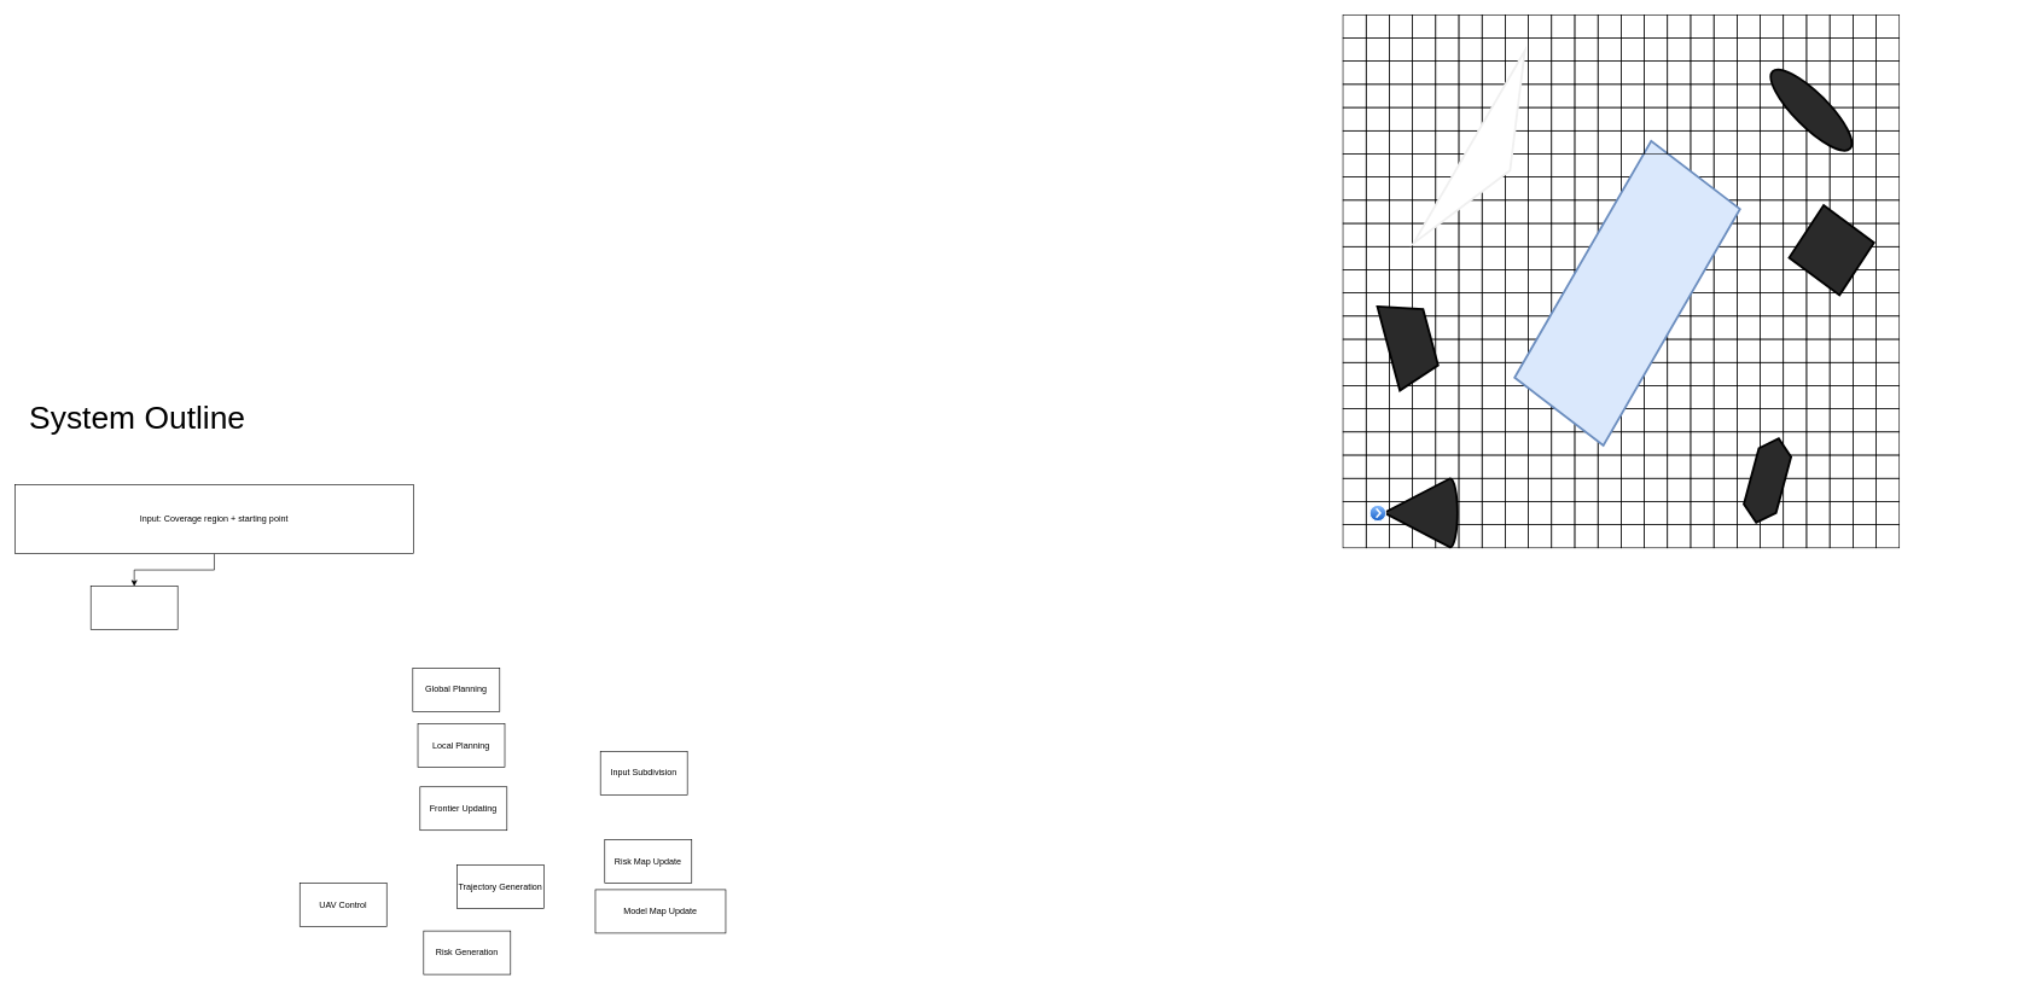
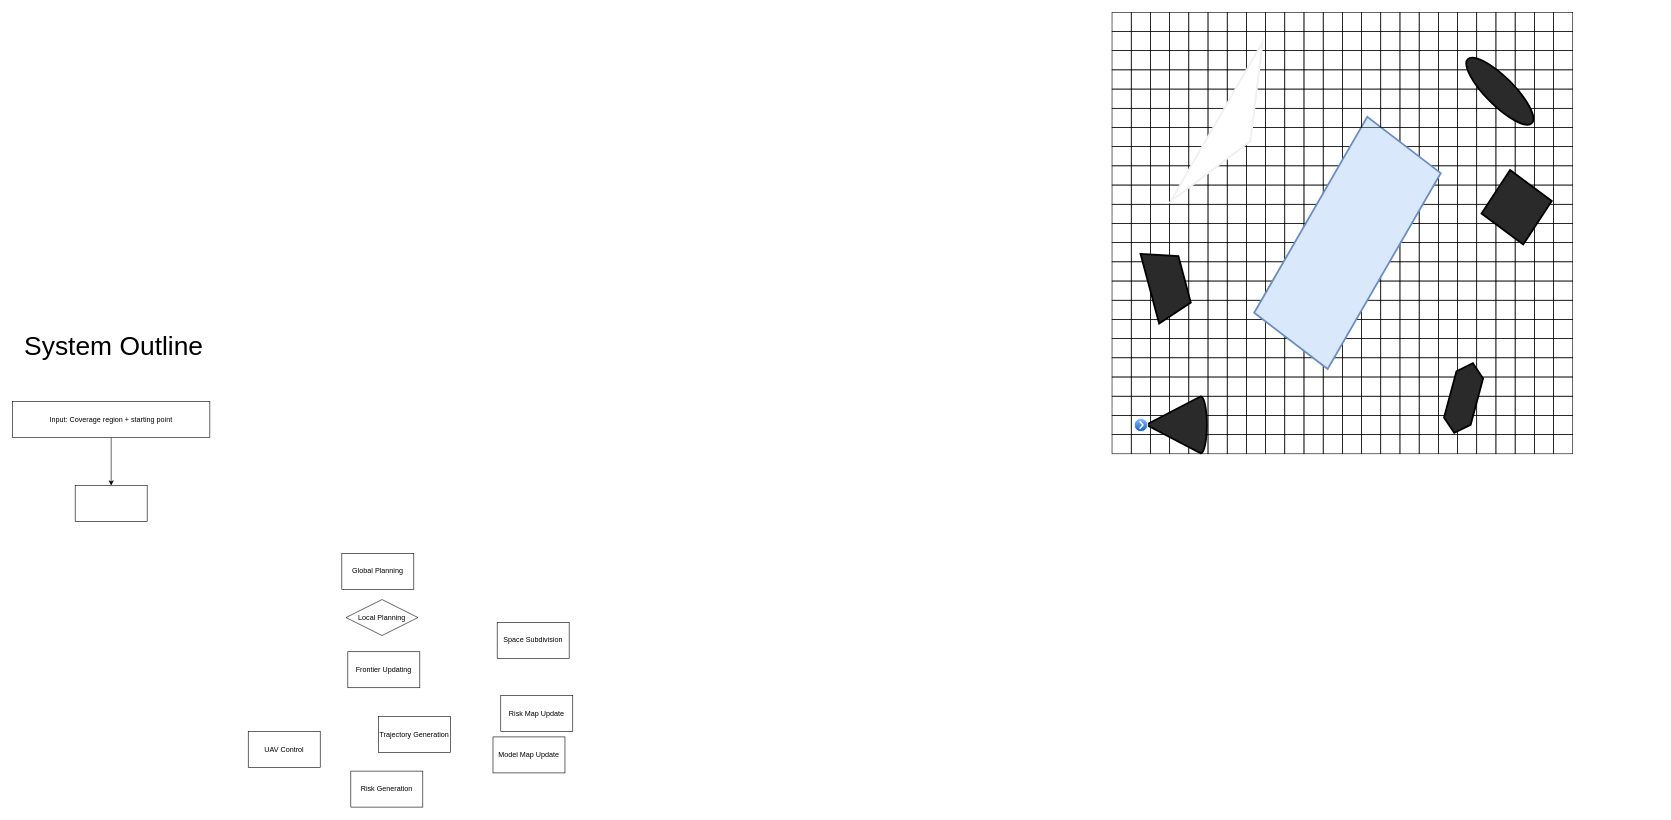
- <mxCell id="4" value="Input: Coverage region + starting point" style="rounded=0;whiteSpace=wrap;html=1;" parent="1" vertex="1"><mxGeometry x="20" y="669" width="550" height="95" as="geometry" /></mxCell>
+ <mxCell id="4" value="Input: Coverage region + starting point" style="rounded=0;whiteSpace=wrap;html=1;" parent="1" vertex="1"><mxGeometry x="20" y="669" width="329" height="60" as="geometry" /></mxCell>
- <mxCell id="8" value="Local Planning" style="whiteSpace=wrap;html=1;rounded=0;" parent="1" vertex="1"><mxGeometry x="576" y="999" width="120" height="60" as="geometry" /></mxCell>
+ <mxCell id="8" value="Local Planning" style="rhombus;whiteSpace=wrap;html=1;" parent="1" vertex="1"><mxGeometry x="576" y="999" width="120" height="60" as="geometry" /></mxCell>
- <mxCell id="10" value="&lt;span style=&quot;font-weight: 400&quot;&gt;Input Subdivision&lt;/span&gt;" style="whiteSpace=wrap;html=1;rounded=0;fontStyle=1" parent="1" vertex="1"><mxGeometry x="828" y="1037" width="120" height="60" as="geometry" /></mxCell>
+ <mxCell id="10" value="&lt;span style=&quot;font-weight: 400&quot;&gt;Space Subdivision&lt;/span&gt;" style="whiteSpace=wrap;html=1;rounded=0;fontStyle=1" parent="1" vertex="1"><mxGeometry x="828" y="1037" width="120" height="60" as="geometry" /></mxCell>
- <mxCell id="12" value="&lt;span style=&quot;font-weight: 400&quot;&gt;Model Map Update&lt;/span&gt;" style="whiteSpace=wrap;html=1;rounded=0;fontStyle=1" parent="1" vertex="1"><mxGeometry x="821" y="1228" width="180" height="60" as="geometry" /></mxCell>
+ <mxCell id="12" value="&lt;span style=&quot;font-weight: 400&quot;&gt;Model Map Update&lt;/span&gt;" style="whiteSpace=wrap;html=1;rounded=0;fontStyle=1" parent="1" vertex="1"><mxGeometry x="821" y="1228" width="120" height="60" as="geometry" /></mxCell>
